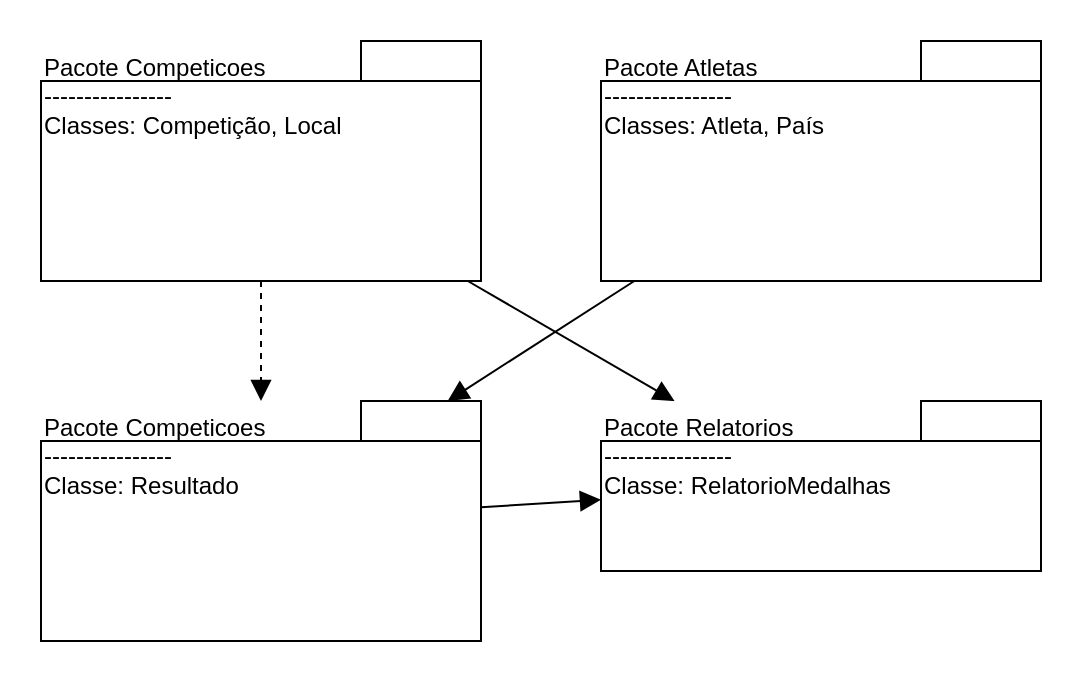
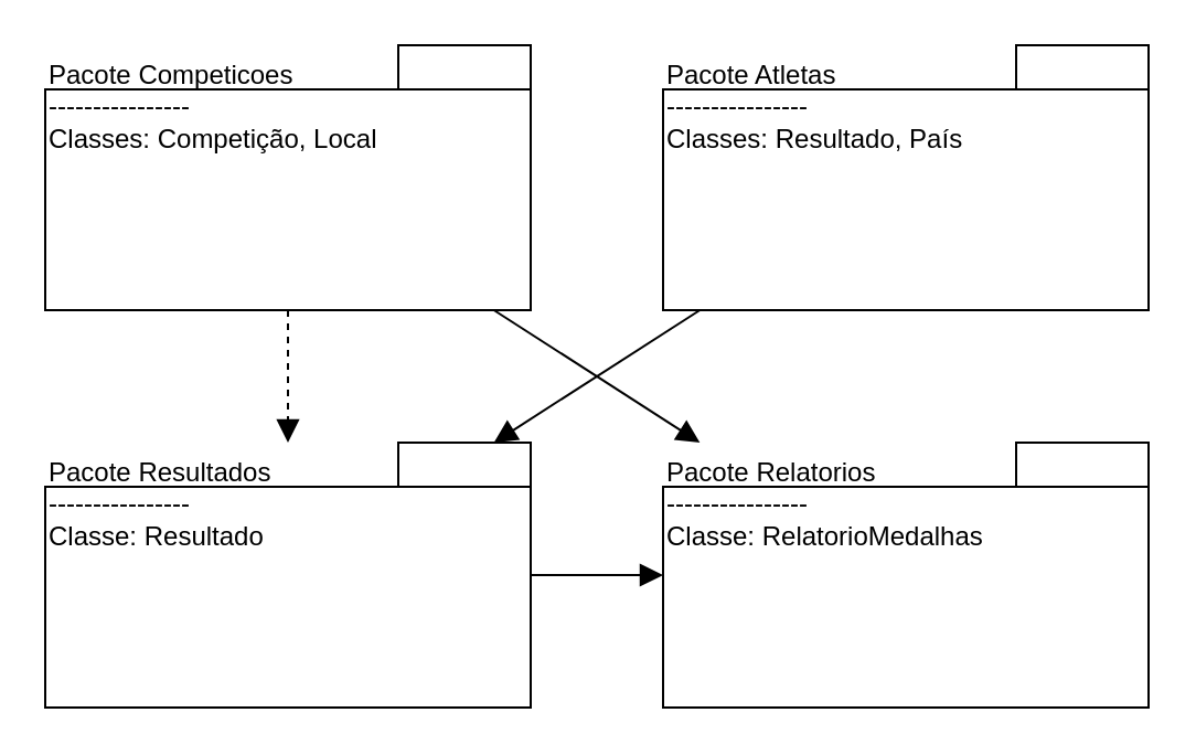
- <mxCell id="3" value="Pacote Atletas&#10;----------------&#10;Classes: Atleta, País" style="shape=folder;whiteSpace=wrap;align=left;verticalAlign=top;" vertex="1" parent="1"><mxGeometry x="300" y="20" width="220" height="120" as="geometry" /></mxCell>
+ <mxCell id="3" value="Pacote Atletas&#10;----------------&#10;Classes: Resultado, País" style="shape=folder;whiteSpace=wrap;align=left;verticalAlign=top;" vertex="1" parent="1"><mxGeometry x="300" y="20" width="220" height="120" as="geometry" /></mxCell>
- <mxCell id="4" value="Pacote Competicoes&#10;----------------&#10;Classe: Resultado" style="shape=folder;whiteSpace=wrap;align=left;verticalAlign=top;" vertex="1" parent="1"><mxGeometry x="20" y="200" width="220" height="120" as="geometry" /></mxCell>
+ <mxCell id="4" value="Pacote Resultados&#10;----------------&#10;Classe: Resultado" style="shape=folder;whiteSpace=wrap;align=left;verticalAlign=top;" vertex="1" parent="1"><mxGeometry x="20" y="200" width="220" height="120" as="geometry" /></mxCell>
- <mxCell id="5" value="Pacote Relatorios&#10;----------------&#10;Classe: RelatorioMedalhas" style="shape=folder;whiteSpace=wrap;align=left;verticalAlign=top;" vertex="1" parent="1"><mxGeometry x="300" y="200" width="220" height="85" as="geometry" /></mxCell>
+ <mxCell id="5" value="Pacote Relatorios&#10;----------------&#10;Classe: RelatorioMedalhas" style="shape=folder;whiteSpace=wrap;align=left;verticalAlign=top;" vertex="1" parent="1"><mxGeometry x="300" y="200" width="220" height="120" as="geometry" /></mxCell>
